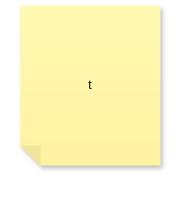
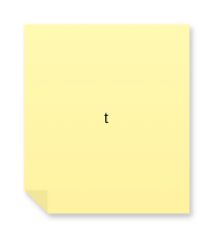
- <mxCell id="2" value="t" style="shape=note;whiteSpace=wrap;html=1;backgroundOutline=1;fontColor=#000000;darkOpacity=0.05;fillColor=#FFF9B2;strokeColor=none;fillStyle=solid;direction=west;gradientDirection=north;gradientColor=#FFF2A1;shadow=1;size=20;pointerEvents=1;" vertex="1" parent="1"><mxGeometry x="20" y="5" width="140" height="160" as="geometry" /></mxCell>
+ <mxCell id="2" value="t" style="shape=note;whiteSpace=wrap;html=1;backgroundOutline=1;fontColor=#000000;darkOpacity=0.05;fillColor=#FFF9B2;strokeColor=none;fillStyle=solid;direction=west;gradientDirection=north;gradientColor=#FFF2A1;shadow=1;size=20;pointerEvents=1;" vertex="1" parent="1"><mxGeometry x="20" y="20" width="140" height="160" as="geometry" /></mxCell>
